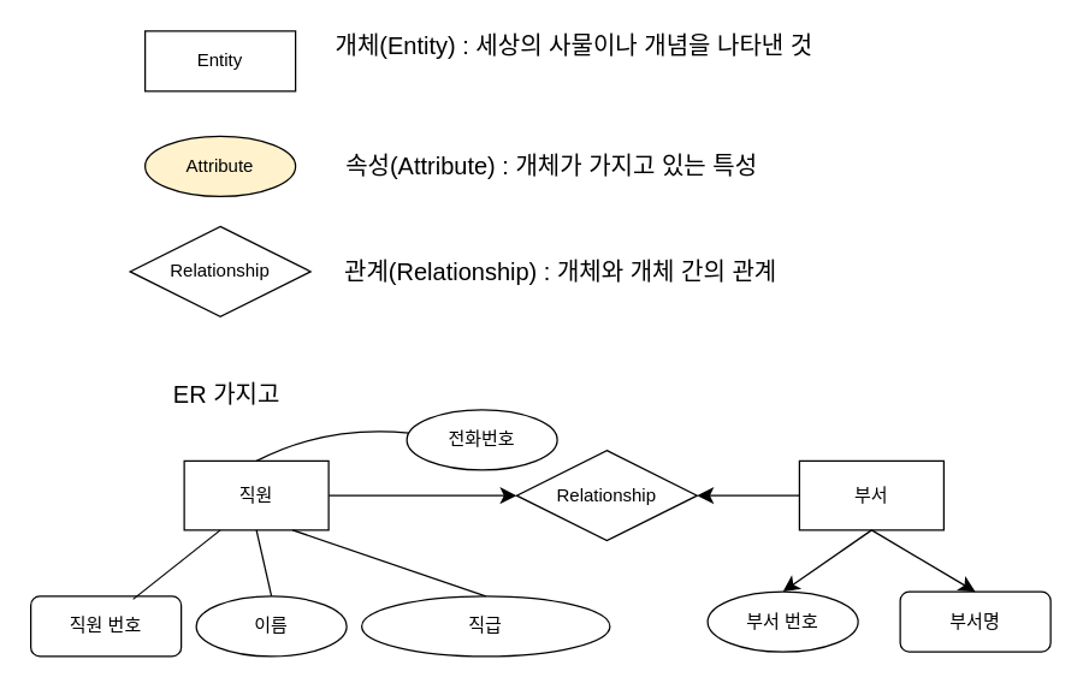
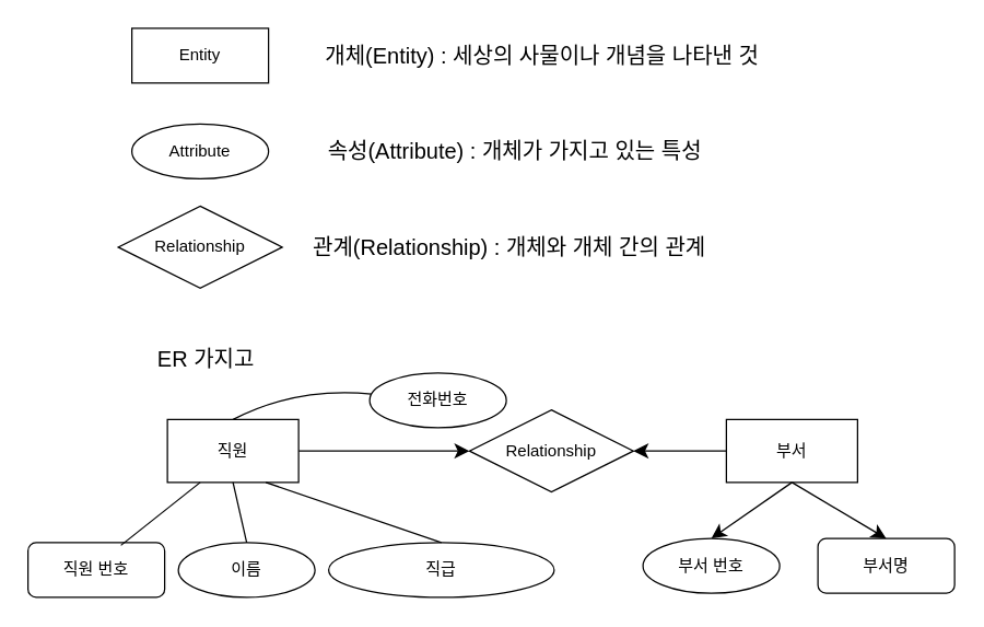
- <mxCell id="3" value="개체(Entity) : 세상의 사물이나 개념을 나타낸 것" style="text;html=1;align=center;verticalAlign=middle;resizable=0;points=[];autosize=1;strokeColor=none;fillColor=none;fontSize=16;" vertex="1" parent="1"><mxGeometry x="203" y="14.5" width="356" height="31" as="geometry" /></mxCell>
+ <mxCell id="3" value="개체(Entity) : 세상의 사물이나 개념을 나타낸 것" style="text;html=1;align=center;verticalAlign=middle;resizable=0;points=[];autosize=1;strokeColor=none;fillColor=none;fontSize=16;" vertex="1" parent="1"><mxGeometry x="218" y="24.5" width="356" height="31" as="geometry" /></mxCell>
- <mxCell id="4" value="Attribute" style="ellipse;whiteSpace=wrap;html=1;align=center;fillColor=#fff2cc;" vertex="1" parent="1"><mxGeometry x="96" y="90" width="100" height="40" as="geometry" /></mxCell>
+ <mxCell id="4" value="Attribute" style="ellipse;whiteSpace=wrap;html=1;align=center;" vertex="1" parent="1"><mxGeometry x="96" y="90" width="100" height="40" as="geometry" /></mxCell>
- <mxCell id="5" value="속성(Attribute) : 개체가 가지고 있는 특성" style="text;html=1;align=center;verticalAlign=middle;resizable=0;points=[];autosize=1;strokeColor=none;fillColor=none;fontSize=16;" vertex="1" parent="1"><mxGeometry x="212" y="94.5" width="307" height="31" as="geometry" /></mxCell>
+ <mxCell id="5" value="속성(Attribute) : 개체가 가지고 있는 특성" style="text;html=1;align=center;verticalAlign=middle;resizable=0;points=[];autosize=1;strokeColor=none;fillColor=none;fontSize=16;" vertex="1" parent="1"><mxGeometry x="222" y="94.5" width="307" height="31" as="geometry" /></mxCell>
